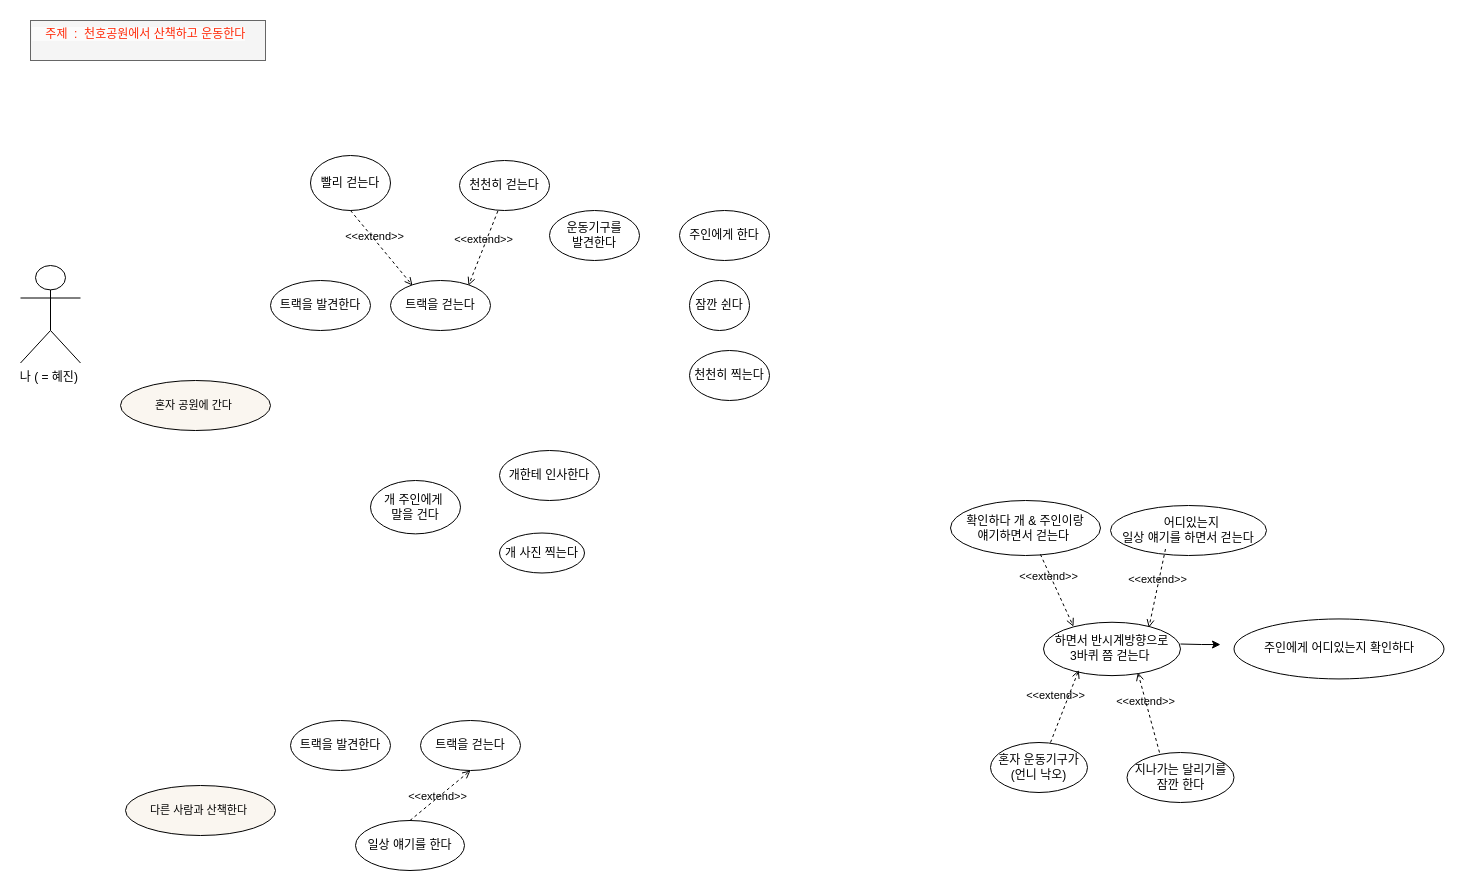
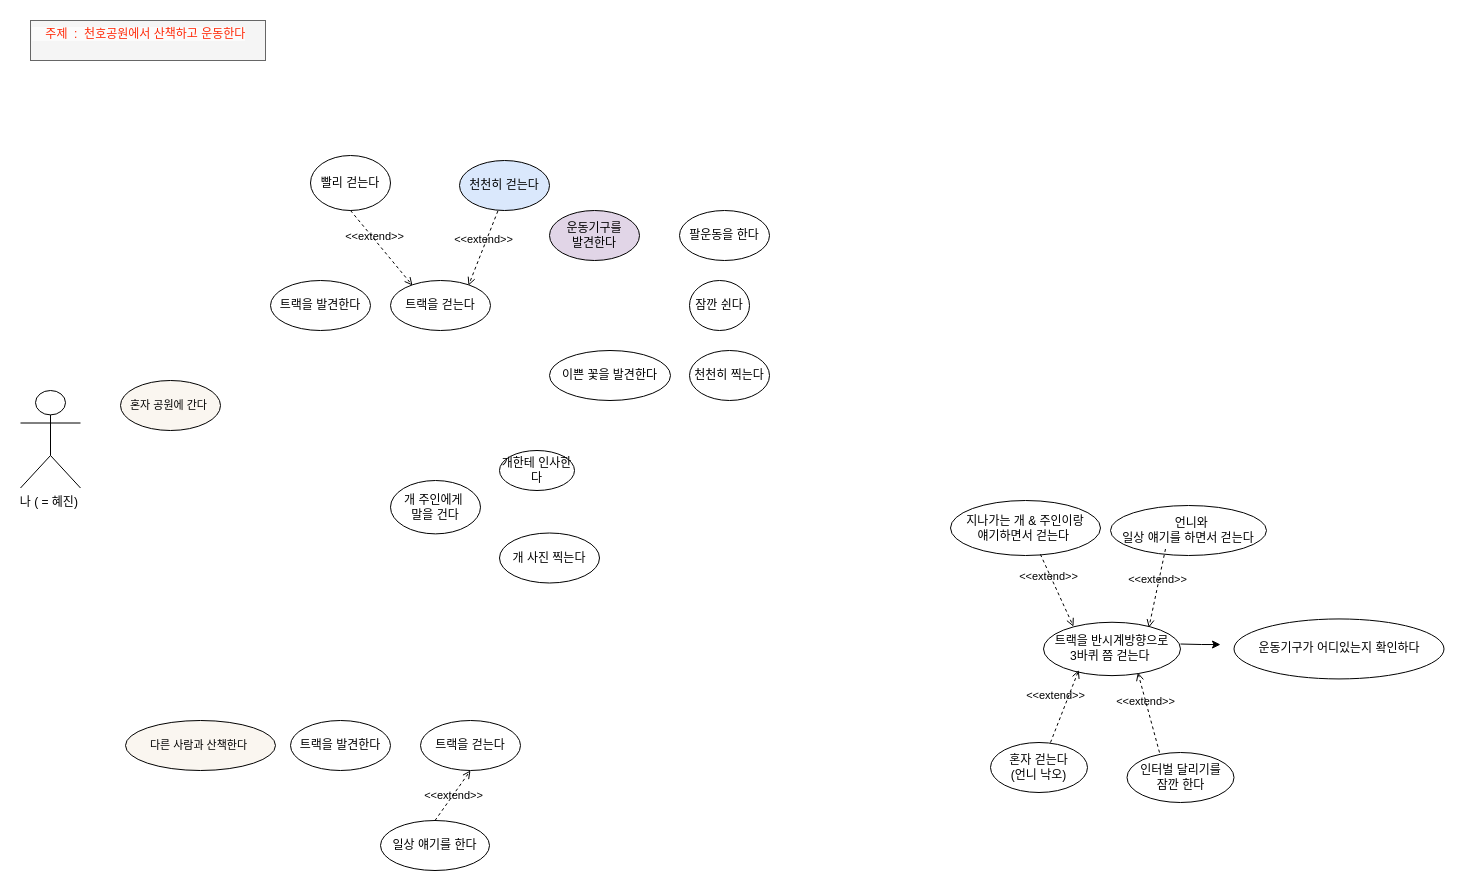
- <mxCell id="23" value="천천히 걷는다" style="ellipse;whiteSpace=wrap;html=1;" vertex="1" parent="1"><mxGeometry x="459" y="160" width="90" height="50" as="geometry" /></mxCell>
+ <mxCell id="23" value="천천히 걷는다" style="ellipse;whiteSpace=wrap;html=1;fillColor=#dae8fc;" vertex="1" parent="1"><mxGeometry x="459" y="160" width="90" height="50" as="geometry" /></mxCell>
- <mxCell id="27" value="운동기구를 &lt;br&gt;발견한다" style="ellipse;whiteSpace=wrap;html=1;" vertex="1" parent="1"><mxGeometry x="549" y="210" width="90" height="50" as="geometry" /></mxCell>
+ <mxCell id="27" value="운동기구를 &lt;br&gt;발견한다" style="ellipse;whiteSpace=wrap;html=1;fillColor=#e1d5e7;" vertex="1" parent="1"><mxGeometry x="549" y="210" width="90" height="50" as="geometry" /></mxCell>
- <mxCell id="28" value="주인에게 한다" style="ellipse;whiteSpace=wrap;html=1;" vertex="1" parent="1"><mxGeometry x="679" y="210" width="90" height="50" as="geometry" /></mxCell>
+ <mxCell id="28" value="팔운동을 한다" style="ellipse;whiteSpace=wrap;html=1;" vertex="1" parent="1"><mxGeometry x="679" y="210" width="90" height="50" as="geometry" /></mxCell>
- <mxCell id="2" value="나 ( = 혜진)&amp;nbsp;" style="shape=umlActor;verticalLabelPosition=bottom;verticalAlign=top;html=1;" vertex="1" parent="1"><mxGeometry x="20" y="265" width="60" height="97.5" as="geometry" /></mxCell>
+ <mxCell id="2" value="나 ( = 혜진)&amp;nbsp;" style="shape=umlActor;verticalLabelPosition=bottom;verticalAlign=top;html=1;" vertex="1" parent="1"><mxGeometry x="20" y="390" width="60" height="97.5" as="geometry" /></mxCell>
+ <mxCell id="29" value="이쁜 꽃을 발견한다" style="ellipse;whiteSpace=wrap;html=1;" vertex="1" parent="1"><mxGeometry x="549" y="350" width="121" height="50" as="geometry" /></mxCell>
- <mxCell id="3" value="&lt;font style=&quot;font-size: 11px;&quot;&gt;혼자 공원에 간다&amp;nbsp;&lt;br&gt;&lt;/font&gt;" style="ellipse;whiteSpace=wrap;html=1;fillColor=#FAF6F0;gradientColor=#FAF6F0;strokeColor=default;" vertex="1" parent="1"><mxGeometry x="120" y="380" width="150" height="50" as="geometry" /></mxCell>
+ <mxCell id="3" value="&lt;font style=&quot;font-size: 11px;&quot;&gt;혼자 공원에 간다&amp;nbsp;&lt;br&gt;&lt;/font&gt;" style="ellipse;whiteSpace=wrap;html=1;fillColor=#FAF6F0;gradientColor=#FAF6F0;strokeColor=default;" vertex="1" parent="1"><mxGeometry x="120" y="380" width="100" height="50" as="geometry" /></mxCell>
- <mxCell id="20" value="개한테 인사한다" style="ellipse;whiteSpace=wrap;html=1;" vertex="1" parent="1"><mxGeometry x="499" y="450" width="100" height="50" as="geometry" /></mxCell>
+ <mxCell id="20" value="개한테 인사한다" style="ellipse;whiteSpace=wrap;html=1;" vertex="1" parent="1"><mxGeometry x="499" y="450" width="75" height="40" as="geometry" /></mxCell>
- <mxCell id="19" value="개 주인에게&amp;nbsp;&lt;br&gt;말을 건다" style="ellipse;whiteSpace=wrap;html=1;" vertex="1" parent="1"><mxGeometry x="370" y="480" width="90" height="53.37" as="geometry" /></mxCell>
+ <mxCell id="19" value="개 주인에게&amp;nbsp;&lt;br&gt;말을 건다" style="ellipse;whiteSpace=wrap;html=1;" vertex="1" parent="1"><mxGeometry x="390" y="480" width="90" height="53.37" as="geometry" /></mxCell>
- <mxCell id="6" value="확인하다 개 &amp;amp; 주인이랑 &lt;br&gt;얘기하면서 걷는다&amp;nbsp;" style="ellipse;whiteSpace=wrap;html=1;" vertex="1" parent="1"><mxGeometry x="950" y="500" width="150" height="55" as="geometry" /></mxCell>
+ <mxCell id="6" value="지나가는 개 &amp;amp; 주인이랑 &lt;br&gt;얘기하면서 걷는다&amp;nbsp;" style="ellipse;whiteSpace=wrap;html=1;" vertex="1" parent="1"><mxGeometry x="950" y="500" width="150" height="55" as="geometry" /></mxCell>
- <mxCell id="7" value="&amp;nbsp; 어디있는지 &lt;br&gt;일상 얘기를 하면서 걷는다" style="ellipse;whiteSpace=wrap;html=1;" vertex="1" parent="1"><mxGeometry x="1110" y="505" width="156" height="50" as="geometry" /></mxCell>
+ <mxCell id="7" value="&amp;nbsp; 언니와 &lt;br&gt;일상 얘기를 하면서 걷는다" style="ellipse;whiteSpace=wrap;html=1;" vertex="1" parent="1"><mxGeometry x="1110" y="505" width="156" height="50" as="geometry" /></mxCell>
- <mxCell id="21" value="개 사진 찍는다" style="ellipse;whiteSpace=wrap;html=1;" vertex="1" parent="1"><mxGeometry x="499" y="532.5" width="85" height="40" as="geometry" /></mxCell>
+ <mxCell id="21" value="개 사진 찍는다" style="ellipse;whiteSpace=wrap;html=1;" vertex="1" parent="1"><mxGeometry x="499" y="532.5" width="100" height="50" as="geometry" /></mxCell>
- <mxCell id="5" value="하면서 반시계방향으로 &lt;br&gt;3바퀴 쯤 걷는다&amp;nbsp;" style="ellipse;whiteSpace=wrap;html=1;" vertex="1" parent="1"><mxGeometry x="1043" y="621.76" width="137" height="53.37" as="geometry" /></mxCell>
+ <mxCell id="5" value="트랙을 반시계방향으로 &lt;br&gt;3바퀴 쯤 걷는다&amp;nbsp;" style="ellipse;whiteSpace=wrap;html=1;" vertex="1" parent="1"><mxGeometry x="1043" y="621.76" width="137" height="53.37" as="geometry" /></mxCell>
- <mxCell id="16" value="주인에게 어디있는지 확인하다" style="ellipse;whiteSpace=wrap;html=1;" vertex="1" parent="1"><mxGeometry x="1233.5" y="618.44" width="210" height="60" as="geometry" /></mxCell>
+ <mxCell id="16" value="운동기구가 어디있는지 확인하다" style="ellipse;whiteSpace=wrap;html=1;" vertex="1" parent="1"><mxGeometry x="1233.5" y="618.44" width="210" height="60" as="geometry" /></mxCell>
- <mxCell id="8" value="혼자 운동기구가 &lt;br&gt;(언니 낙오)" style="ellipse;whiteSpace=wrap;html=1;" vertex="1" parent="1"><mxGeometry x="990" y="742" width="97" height="50" as="geometry" /></mxCell>
+ <mxCell id="8" value="혼자 걷는다 &lt;br&gt;(언니 낙오)" style="ellipse;whiteSpace=wrap;html=1;" vertex="1" parent="1"><mxGeometry x="990" y="742" width="97" height="50" as="geometry" /></mxCell>
- <mxCell id="12" value="지나가는 달리기를 &lt;br&gt;잠깐 한다" style="ellipse;whiteSpace=wrap;html=1;" vertex="1" parent="1"><mxGeometry x="1126.5" y="752" width="107" height="50" as="geometry" /></mxCell>
+ <mxCell id="12" value="인터벌 달리기를 &lt;br&gt;잠깐 한다" style="ellipse;whiteSpace=wrap;html=1;" vertex="1" parent="1"><mxGeometry x="1126.5" y="752" width="107" height="50" as="geometry" /></mxCell>
- <mxCell id="15" value="&lt;font style=&quot;font-size: 11px;&quot;&gt;다른 사람과 산책한다&amp;nbsp;&lt;br&gt;&lt;/font&gt;" style="ellipse;whiteSpace=wrap;html=1;fillColor=#FAF6F0;gradientColor=#FAF6F0;strokeColor=default;" vertex="1" parent="1"><mxGeometry x="125" y="785" width="150" height="50" as="geometry" /></mxCell>
+ <mxCell id="15" value="&lt;font style=&quot;font-size: 11px;&quot;&gt;다른 사람과 산책한다&amp;nbsp;&lt;br&gt;&lt;/font&gt;" style="ellipse;whiteSpace=wrap;html=1;fillColor=#FAF6F0;gradientColor=#FAF6F0;strokeColor=default;" vertex="1" parent="1"><mxGeometry x="125" y="720" width="150" height="50" as="geometry" /></mxCell>
- <mxCell id="33" value="일상 얘기를 한다" style="ellipse;whiteSpace=wrap;html=1;" vertex="1" parent="1"><mxGeometry x="355" y="820" width="109" height="50" as="geometry" /></mxCell>
+ <mxCell id="33" value="일상 얘기를 한다" style="ellipse;whiteSpace=wrap;html=1;" vertex="1" parent="1"><mxGeometry x="380" y="820" width="109" height="50" as="geometry" /></mxCell>
